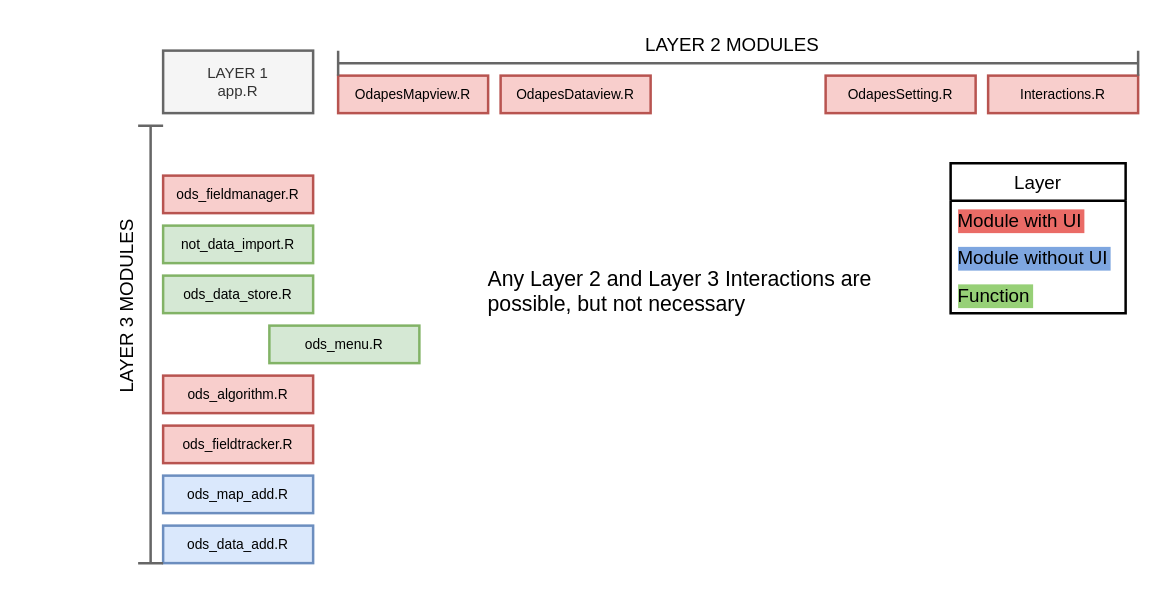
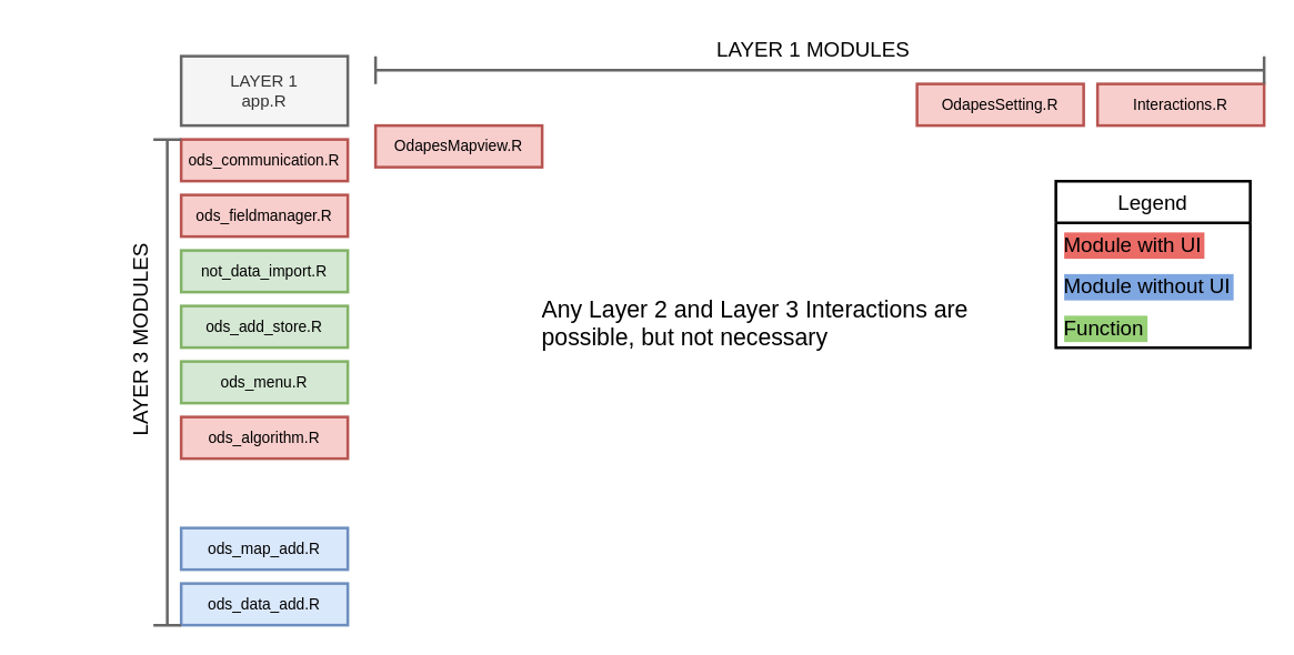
- <mxCell id="17" value="LAYER 2 MODULES" style="text;html=1;align=center;verticalAlign=middle;resizable=0;points=[];autosize=1;strokeColor=none;fillColor=none;fontSize=15;fontColor=#000000;" vertex="1" parent="1"><mxGeometry x="505" y="20" width="160" height="30" as="geometry" /></mxCell>
+ <mxCell id="17" value="LAYER 1 MODULES" style="text;html=1;align=center;verticalAlign=middle;resizable=0;points=[];autosize=1;strokeColor=none;fillColor=none;fontSize=15;fontColor=#000000;" vertex="1" parent="1"><mxGeometry x="505" y="20" width="160" height="30" as="geometry" /></mxCell>
- <mxCell id="4" value="&lt;font style=&quot;font-size: 11px;&quot;&gt;OdapesMapview.R&lt;/font&gt;" style="text;html=1;strokeColor=#b85450;fillColor=#f8cecc;align=center;verticalAlign=middle;whiteSpace=wrap;rounded=0;strokeWidth=2;" parent="1" vertex="1"><mxGeometry x="270" y="60" width="120" height="30" as="geometry" /></mxCell>
+ <mxCell id="4" value="&lt;font style=&quot;font-size: 11px;&quot;&gt;OdapesMapview.R&lt;/font&gt;" style="text;html=1;strokeColor=#b85450;fillColor=#f8cecc;align=center;verticalAlign=middle;whiteSpace=wrap;rounded=0;strokeWidth=2;" parent="1" vertex="1"><mxGeometry x="270" y="90" width="120" height="30" as="geometry" /></mxCell>
- <mxCell id="3" value="&lt;font style=&quot;font-size: 11px;&quot;&gt;OdapesDataview.R&lt;/font&gt;" style="text;html=1;strokeColor=#b85450;fillColor=#f8cecc;align=center;verticalAlign=middle;whiteSpace=wrap;rounded=0;strokeWidth=2;" parent="1" vertex="1"><mxGeometry x="400" y="60" width="120" height="30" as="geometry" /></mxCell>
+ <mxCell id="8" value="&lt;font style=&quot;font-size: 11px;&quot;&gt;ods_communication.R&lt;/font&gt;" style="text;html=1;strokeColor=#b85450;fillColor=#f8cecc;align=center;verticalAlign=middle;whiteSpace=wrap;rounded=0;strokeWidth=2;" parent="1" vertex="1"><mxGeometry x="130" y="100" width="120" height="30" as="geometry" /></mxCell>
- <mxCell id="20" value="Layer" style="swimlane;fontStyle=0;childLayout=stackLayout;horizontal=1;startSize=30;horizontalStack=0;resizeParent=1;resizeParentMax=0;resizeLast=0;collapsible=1;marginBottom=0;fontSize=15;fontColor=#000000;strokeWidth=2;" vertex="1" parent="1"><mxGeometry x="760" y="130" width="140" height="120" as="geometry" /></mxCell>
+ <mxCell id="20" value="Legend" style="swimlane;fontStyle=0;childLayout=stackLayout;horizontal=1;startSize=30;horizontalStack=0;resizeParent=1;resizeParentMax=0;resizeLast=0;collapsible=1;marginBottom=0;fontSize=15;fontColor=#000000;strokeWidth=2;" vertex="1" parent="1"><mxGeometry x="760" y="130" width="140" height="120" as="geometry" /></mxCell>
- <mxCell id="10" value="&lt;font style=&quot;font-size: 11px;&quot;&gt;ods_data_store.R&lt;/font&gt;" style="text;html=1;strokeColor=#82b366;fillColor=#d5e8d4;align=center;verticalAlign=middle;whiteSpace=wrap;rounded=0;strokeWidth=2;" parent="1" vertex="1"><mxGeometry x="130" y="220" width="120" height="30" as="geometry" /></mxCell>
+ <mxCell id="10" value="&lt;font style=&quot;font-size: 11px;&quot;&gt;ods_add_store.R&lt;/font&gt;" style="text;html=1;strokeColor=#82b366;fillColor=#d5e8d4;align=center;verticalAlign=middle;whiteSpace=wrap;rounded=0;strokeWidth=2;" parent="1" vertex="1"><mxGeometry x="130" y="220" width="120" height="30" as="geometry" /></mxCell>
- <mxCell id="11" value="&lt;font style=&quot;font-size: 11px;&quot;&gt;ods_menu.R&lt;/font&gt;" style="text;html=1;strokeColor=#82b366;fillColor=#d5e8d4;align=center;verticalAlign=middle;whiteSpace=wrap;rounded=0;strokeWidth=2;" parent="1" vertex="1"><mxGeometry x="215" y="260" width="120" height="30" as="geometry" /></mxCell>
+ <mxCell id="11" value="&lt;font style=&quot;font-size: 11px;&quot;&gt;ods_menu.R&lt;/font&gt;" style="text;html=1;strokeColor=#82b366;fillColor=#d5e8d4;align=center;verticalAlign=middle;whiteSpace=wrap;rounded=0;strokeWidth=2;" parent="1" vertex="1"><mxGeometry x="130" y="260" width="120" height="30" as="geometry" /></mxCell>
- <mxCell id="13" value="&lt;font style=&quot;font-size: 11px;&quot;&gt;ods_fieldtracker.R&lt;/font&gt;" style="text;html=1;strokeColor=#b85450;fillColor=#f8cecc;align=center;verticalAlign=middle;whiteSpace=wrap;rounded=0;strokeWidth=2;" parent="1" vertex="1"><mxGeometry x="130" y="340" width="120" height="30" as="geometry" /></mxCell>
